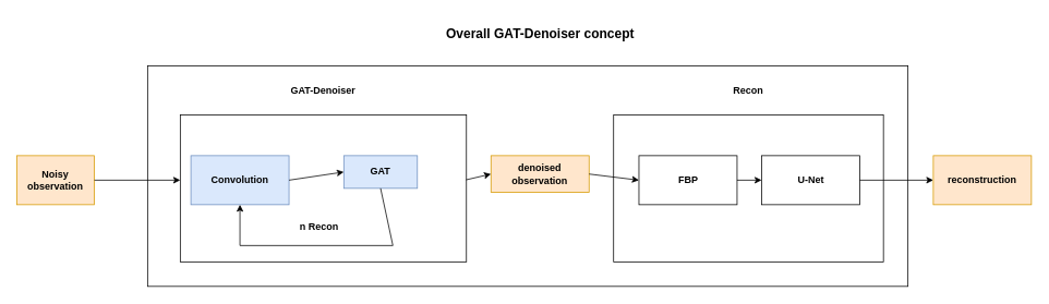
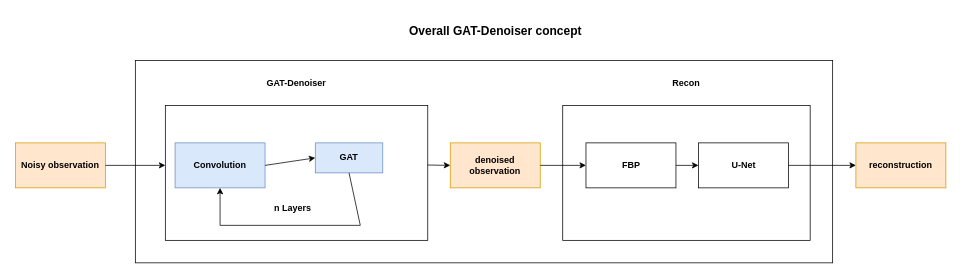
- <mxCell id="10" value="denoised observation" style="rounded=0;whiteSpace=wrap;html=1;fillColor=#ffe6cc;strokeColor=#d79b00;fontStyle=1" parent="1" vertex="1"><mxGeometry x="600" y="190" width="120" height="45" as="geometry" /></mxCell>
+ <mxCell id="10" value="denoised observation" style="rounded=0;whiteSpace=wrap;html=1;fillColor=#ffe6cc;strokeColor=#d79b00;fontStyle=1" parent="1" vertex="1"><mxGeometry x="600" y="190" width="120" height="60" as="geometry" /></mxCell>
- <mxCell id="6" value="Noisy observation" style="rounded=0;whiteSpace=wrap;html=1;fillColor=#ffe6cc;strokeColor=#d79b00;fontStyle=1" parent="1" vertex="1"><mxGeometry x="20" y="190" width="95" height="60" as="geometry" /></mxCell>
+ <mxCell id="6" value="Noisy observation" style="rounded=0;whiteSpace=wrap;html=1;fillColor=#ffe6cc;strokeColor=#d79b00;fontStyle=1" parent="1" vertex="1"><mxGeometry y="190" width="120" height="60" as="geometry" x="20" /></mxCell>
- <mxCell id="15" value="&lt;font style=&quot;font-size: 12px;&quot;&gt;&lt;b&gt;n Recon&lt;/b&gt;&lt;/font&gt;" style="text;html=1;strokeColor=none;fillColor=none;align=center;verticalAlign=middle;whiteSpace=wrap;rounded=0;fontSize=16;" parent="1" vertex="1"><mxGeometry x="360" y="260" width="60" height="30" as="geometry" /></mxCell>
+ <mxCell id="15" value="&lt;font style=&quot;font-size: 12px;&quot;&gt;&lt;b&gt;n Layers&lt;/b&gt;&lt;/font&gt;" style="text;html=1;strokeColor=none;fillColor=none;align=center;verticalAlign=middle;whiteSpace=wrap;rounded=0;fontSize=16;" parent="1" vertex="1"><mxGeometry x="360" y="260" width="60" height="30" as="geometry" /></mxCell>
